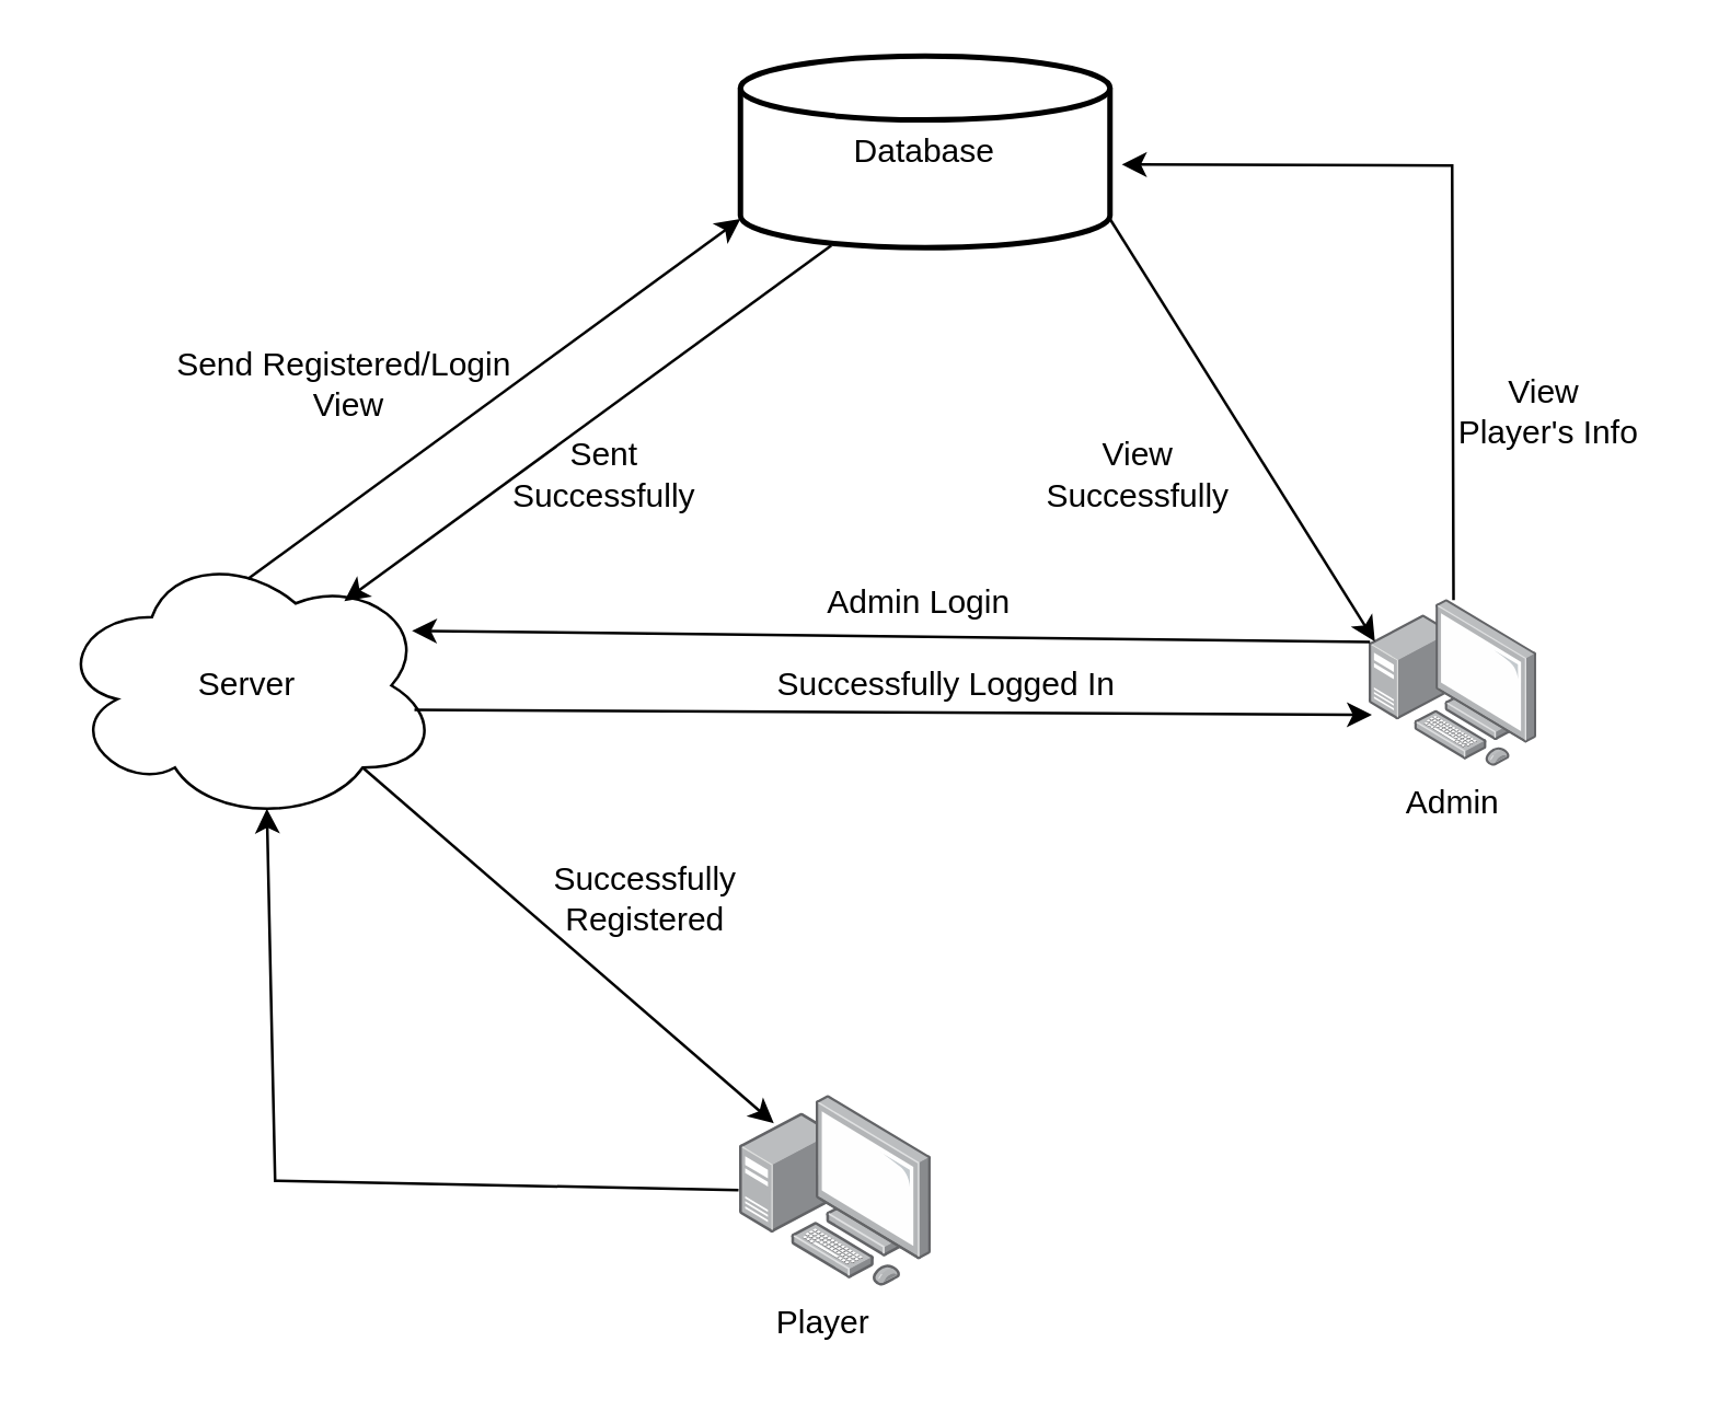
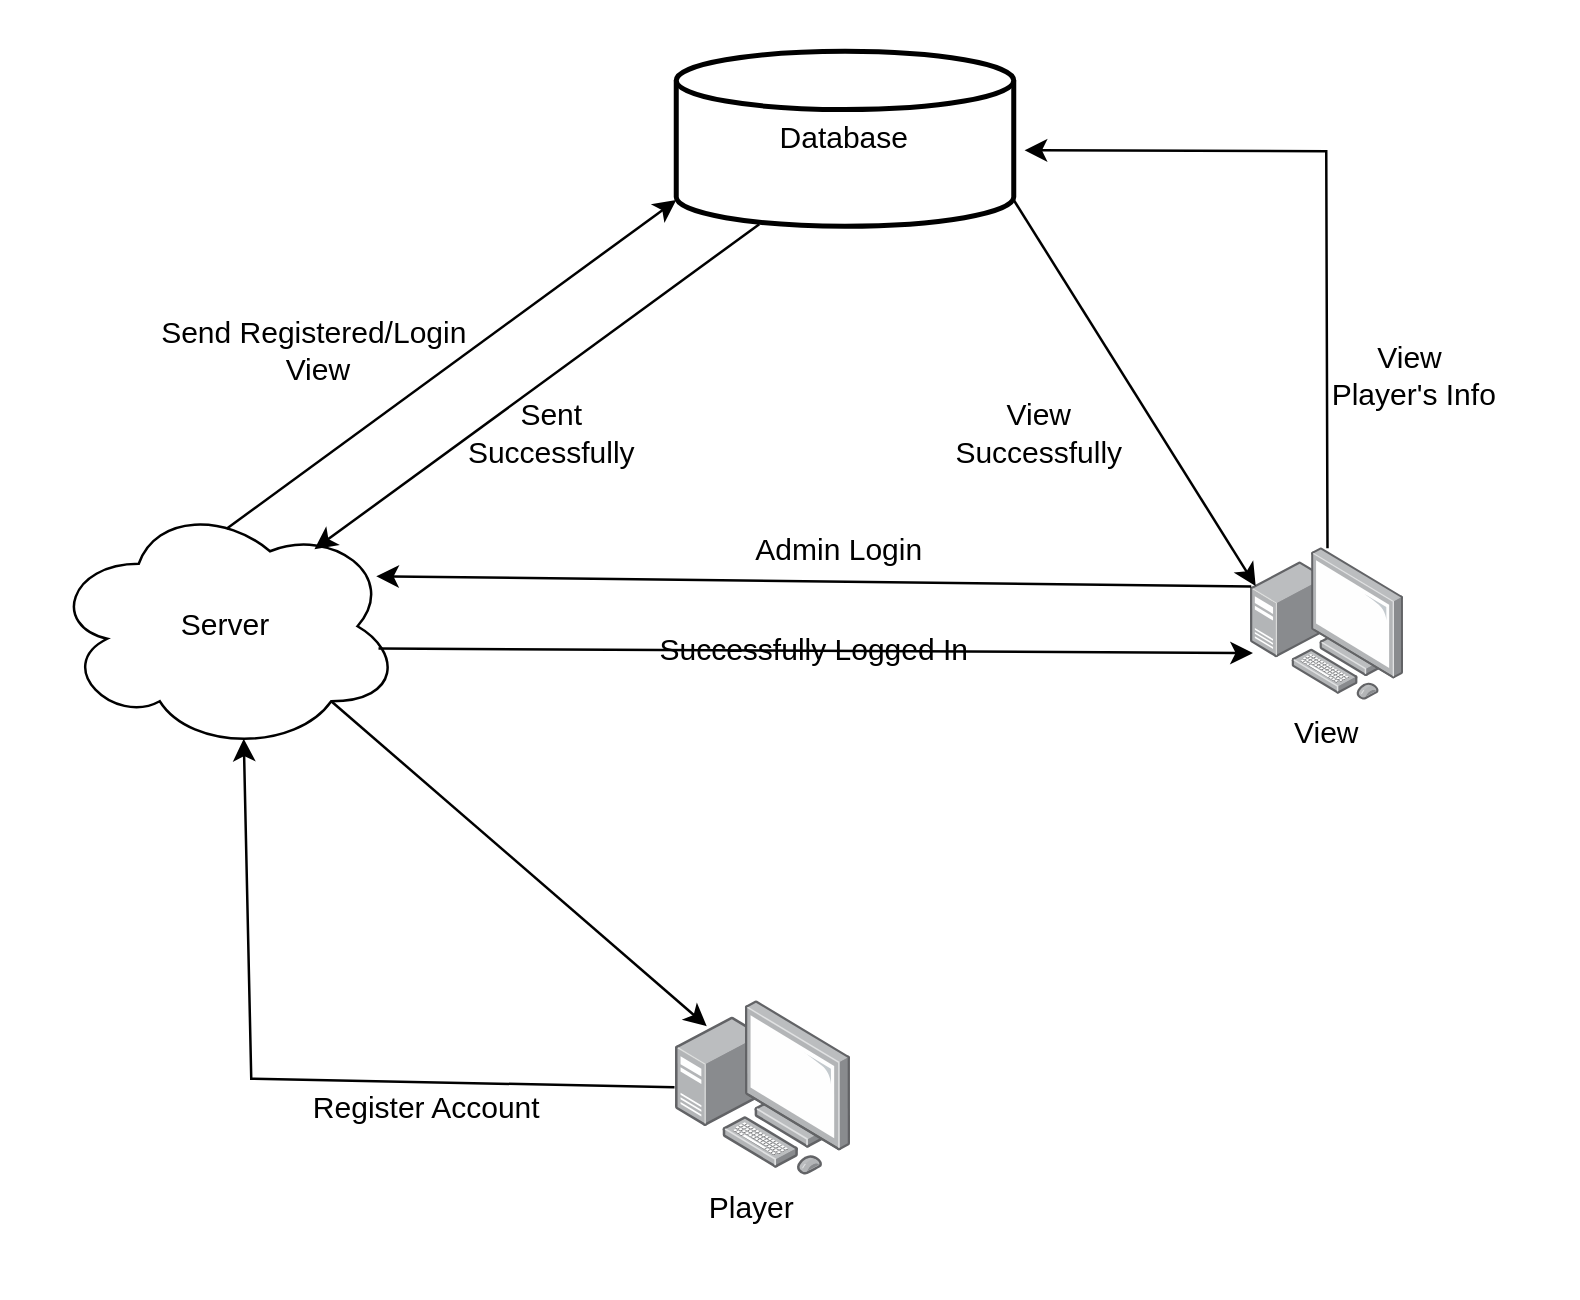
- <mxCell id="23" value="Successfully Logged In" style="text;html=1;align=center;verticalAlign=middle;resizable=0;points=[];autosize=1;strokeColor=none;fillColor=none;" vertex="1" parent="1"><mxGeometry x="270" y="235" width="150" height="30" as="geometry" /></mxCell>
+ <mxCell id="23" value="Successfully Logged In" style="text;html=1;align=center;verticalAlign=middle;resizable=0;points=[];autosize=1;strokeColor=none;fillColor=none;" vertex="1" parent="1"><mxGeometry x="250" y="245" width="150" height="30" as="geometry" /></mxCell>
- <mxCell id="14" value="Admin" style="text;html=1;align=center;verticalAlign=middle;resizable=0;points=[];autosize=1;strokeColor=none;fillColor=none;" vertex="1" parent="1"><mxGeometry x="500" y="278" width="60" height="30" as="geometry" /></mxCell>
+ <mxCell id="14" value="View" style="text;html=1;align=center;verticalAlign=middle;resizable=0;points=[];autosize=1;strokeColor=none;fillColor=none;" vertex="1" parent="1"><mxGeometry x="500" y="278" width="60" height="30" as="geometry" /></mxCell>
- <mxCell id="16" value="Successfully &lt;br&gt;Registered" style="text;html=1;align=center;verticalAlign=middle;resizable=0;points=[];autosize=1;strokeColor=none;fillColor=none;" vertex="1" parent="1"><mxGeometry x="190" y="308" width="90" height="40" as="geometry" /></mxCell>
+ <mxCell id="15" value="Register Account" style="text;html=1;align=center;verticalAlign=middle;resizable=0;points=[];autosize=1;strokeColor=none;fillColor=none;" vertex="1" parent="1"><mxGeometry x="115" y="428" width="110" height="30" as="geometry" /></mxCell>
